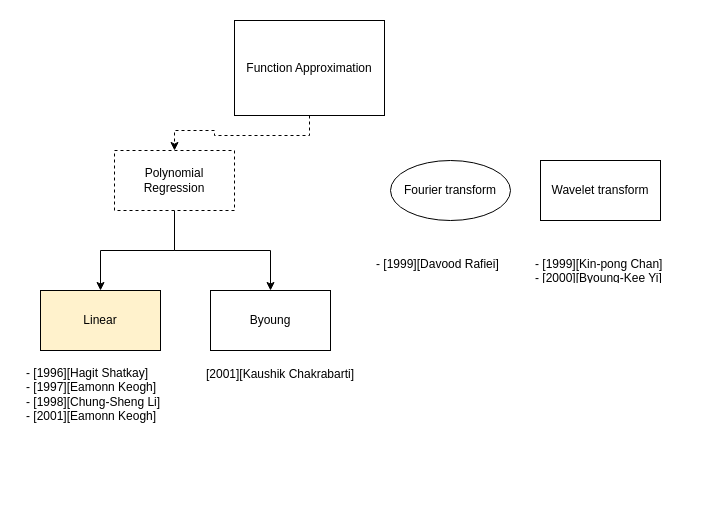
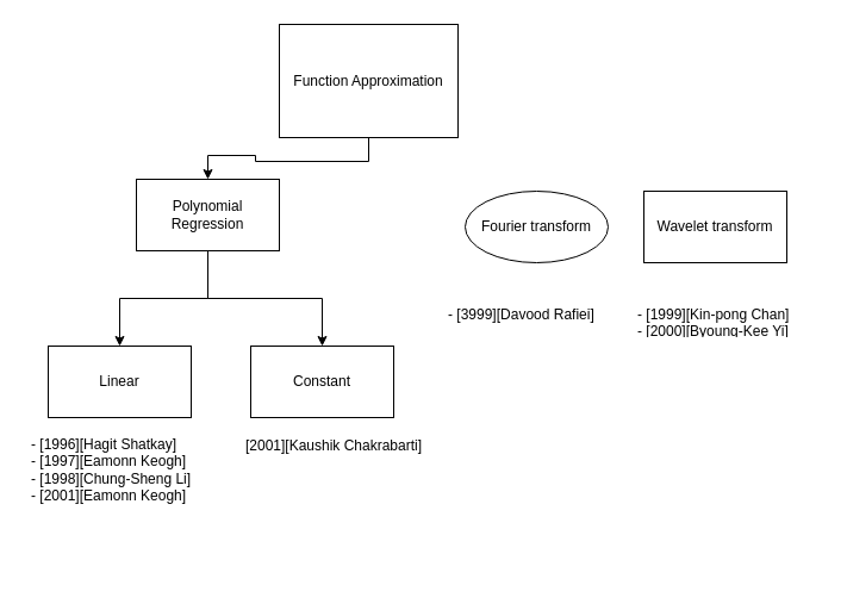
- <mxCell id="2" style="edgeStyle=orthogonalEdgeStyle;rounded=0;orthogonalLoop=1;jettySize=auto;html=1;entryX=0.5;entryY=0;entryDx=0;entryDy=0;dashed=1;" parent="1" source="3" target="6" edge="1"><mxGeometry relative="1" as="geometry" /></mxCell>
+ <mxCell id="2" style="edgeStyle=orthogonalEdgeStyle;rounded=0;orthogonalLoop=1;jettySize=auto;html=1;entryX=0.5;entryY=0;entryDx=0;entryDy=0;" parent="1" source="3" target="6" edge="1"><mxGeometry relative="1" as="geometry" /></mxCell>
- <mxCell id="6" value="Polynomial&lt;div&gt;Regression&lt;/div&gt;" style="rounded=0;whiteSpace=wrap;html=1;dashed=1;" parent="1" vertex="1"><mxGeometry x="114" y="150" width="120" height="60" as="geometry" /></mxCell>
+ <mxCell id="6" value="Polynomial&lt;div&gt;Regression&lt;/div&gt;" style="rounded=0;whiteSpace=wrap;html=1;" parent="1" vertex="1"><mxGeometry x="114" y="150" width="120" height="60" as="geometry" /></mxCell>
- <mxCell id="10" value="-&amp;nbsp;&lt;span style=&quot;background-color: initial;&quot;&gt;[1999][Davood Rafiei]&lt;/span&gt;" style="text;strokeColor=none;fillColor=none;align=left;verticalAlign=top;spacingLeft=4;spacingRight=4;overflow=hidden;points=[[0,0.5],[1,0.5]];portConstraint=eastwest;rotatable=0;whiteSpace=wrap;html=1;" parent="1" vertex="1"><mxGeometry x="370" y="250" width="160" height="30" as="geometry" /></mxCell>
+ <mxCell id="10" value="-&amp;nbsp;&lt;span style=&quot;background-color: initial;&quot;&gt;[3999][Davood Rafiei]&lt;/span&gt;" style="text;strokeColor=none;fillColor=none;align=left;verticalAlign=top;spacingLeft=4;spacingRight=4;overflow=hidden;points=[[0,0.5],[1,0.5]];portConstraint=eastwest;rotatable=0;whiteSpace=wrap;html=1;" parent="1" vertex="1"><mxGeometry x="370" y="250" width="160" height="30" as="geometry" /></mxCell>
- <mxCell id="7" value="Linear" style="rounded=0;whiteSpace=wrap;html=1;fillColor=#fff2cc;" parent="1" vertex="1"><mxGeometry x="40" y="290" width="120" height="60" as="geometry" /></mxCell>
+ <mxCell id="7" value="Linear" style="rounded=0;whiteSpace=wrap;html=1;" parent="1" vertex="1"><mxGeometry x="40" y="290" width="120" height="60" as="geometry" /></mxCell>
- <mxCell id="13" value="Byoung" style="rounded=0;whiteSpace=wrap;html=1;" parent="1" vertex="1"><mxGeometry x="210" y="290" width="120" height="60" as="geometry" /></mxCell>
+ <mxCell id="13" value="Constant" style="rounded=0;whiteSpace=wrap;html=1;" parent="1" vertex="1"><mxGeometry x="210" y="290" width="120" height="60" as="geometry" /></mxCell>
